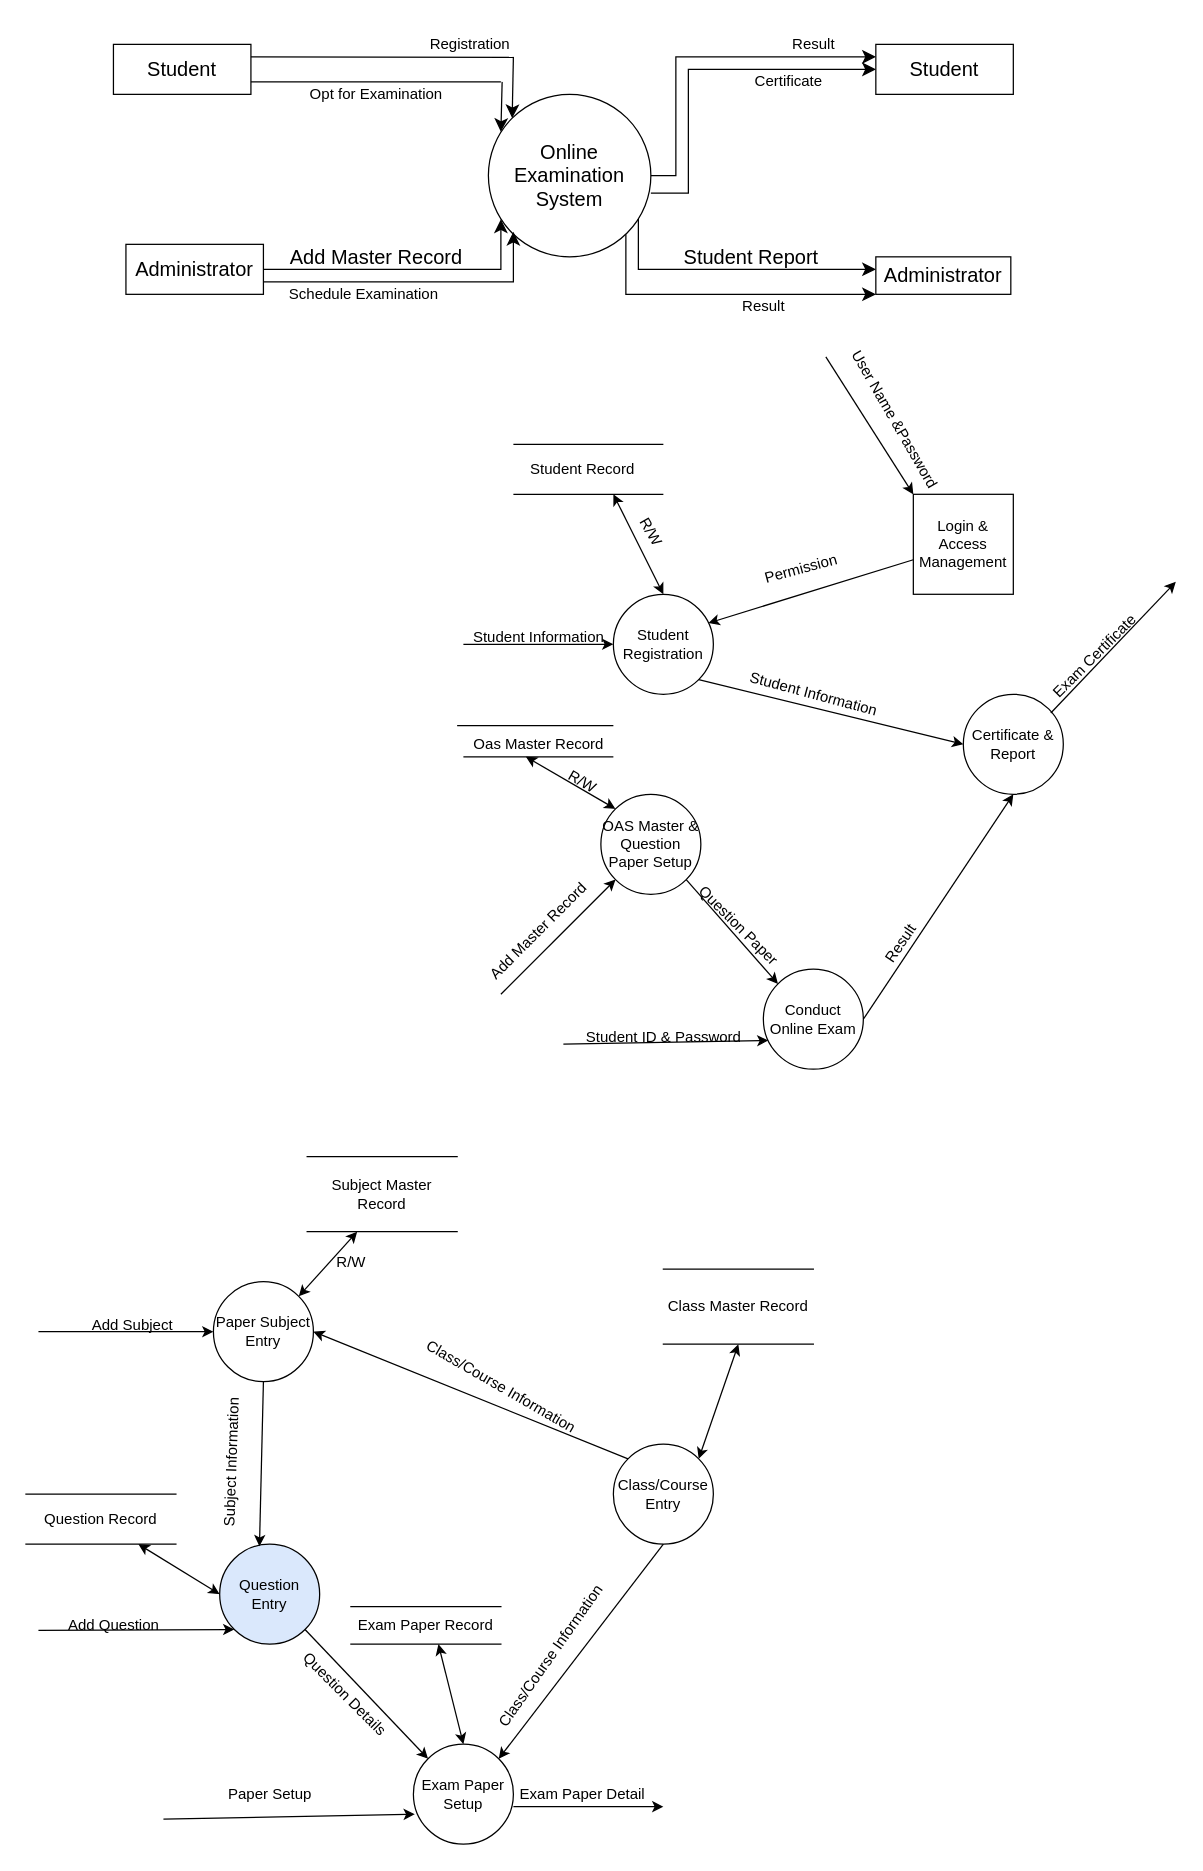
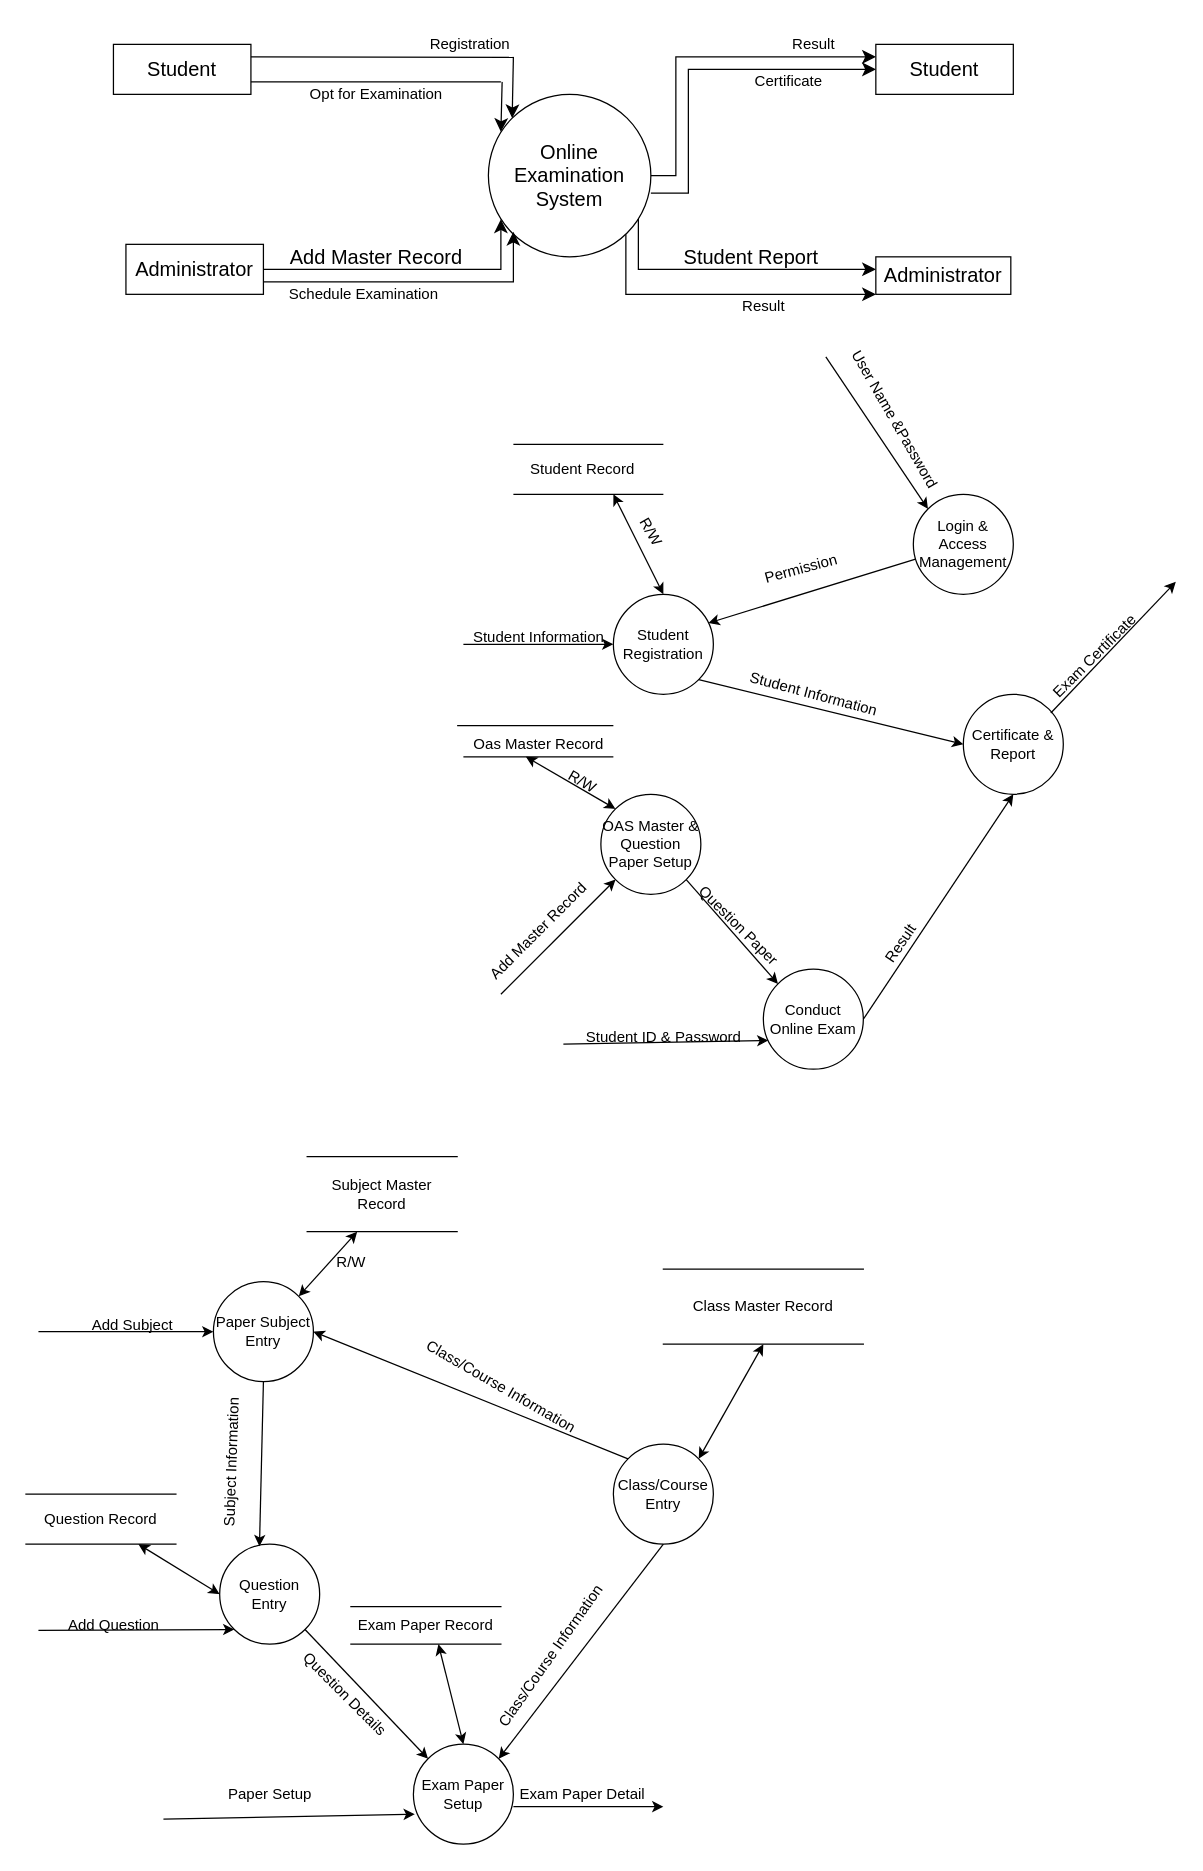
- <mxCell id="25" value="Login &amp;amp; Access Management" style="whiteSpace=wrap;html=1;aspect=fixed;rounded=0;" vertex="1" parent="1"><mxGeometry x="730" y="395" width="80" height="80" as="geometry" /></mxCell>
+ <mxCell id="25" value="Login &amp;amp; Access Management" style="ellipse;whiteSpace=wrap;html=1;aspect=fixed;" vertex="1" parent="1"><mxGeometry x="730" y="395" width="80" height="80" as="geometry" /></mxCell>
- <mxCell id="71" value="Class Master Record" style="shape=partialRectangle;whiteSpace=wrap;html=1;left=0;right=0;fillColor=none;" vertex="1" parent="1"><mxGeometry x="530" y="1015" width="120" height="60" as="geometry" /></mxCell>
+ <mxCell id="71" value="Class Master Record" style="shape=partialRectangle;whiteSpace=wrap;html=1;left=0;right=0;fillColor=none;" vertex="1" parent="1"><mxGeometry x="530" y="1015" width="160" height="60" as="geometry" /></mxCell>
- <mxCell id="60" value="Question Entry" style="ellipse;whiteSpace=wrap;html=1;aspect=fixed;fillColor=#dae8fc;" vertex="1" parent="1"><mxGeometry x="175" y="1235" width="80" height="80" as="geometry" /></mxCell>
+ <mxCell id="60" value="Question Entry" style="ellipse;whiteSpace=wrap;html=1;aspect=fixed;" vertex="1" parent="1"><mxGeometry x="175" y="1235" width="80" height="80" as="geometry" /></mxCell>
